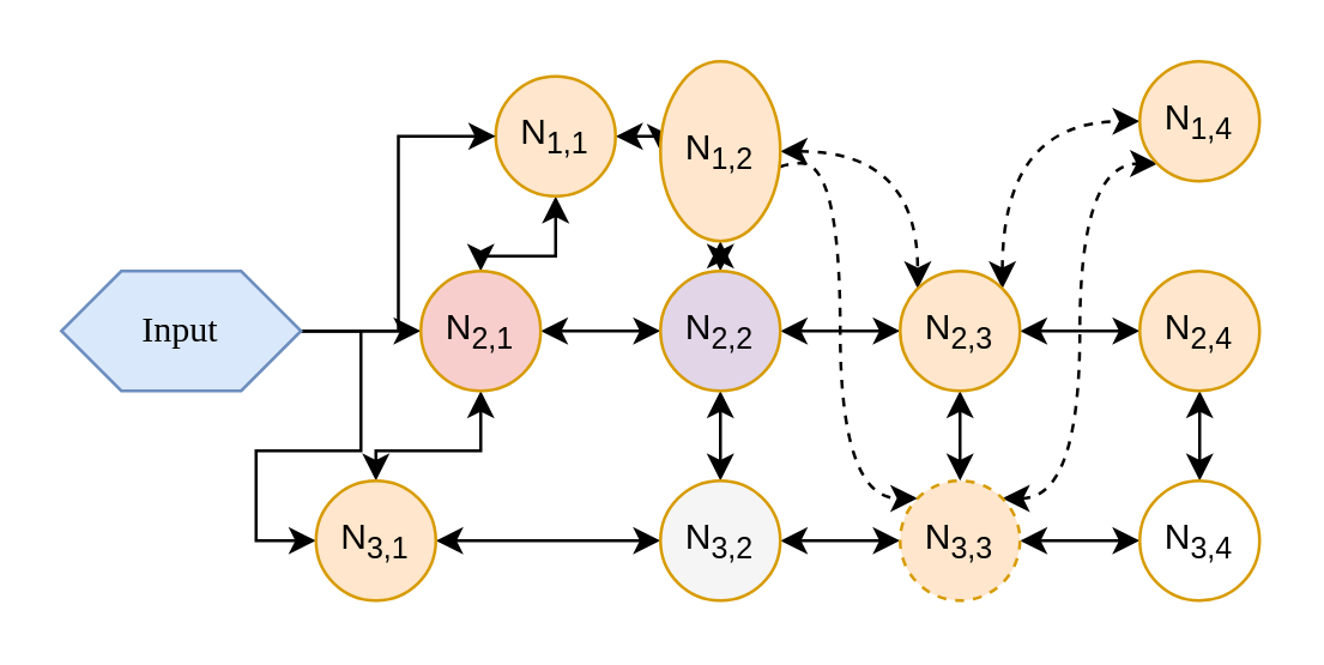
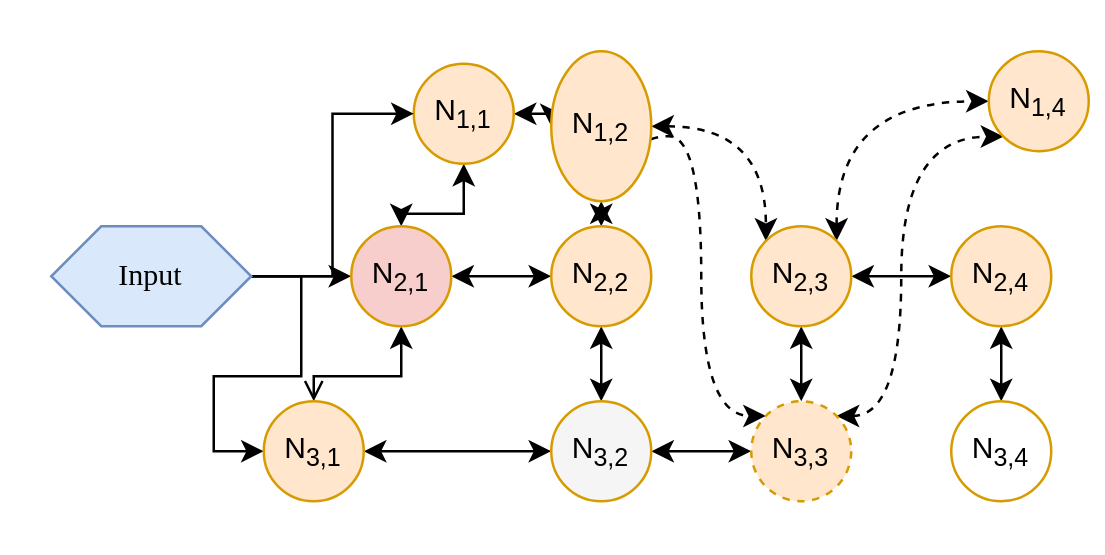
- <mxCell id="30" value="N&lt;sub&gt;1,4&lt;/sub&gt;" style="ellipse;whiteSpace=wrap;html=1;aspect=fixed;fillColor=#ffe6cc;strokeColor=#d79b00;" parent="1" vertex="1"><mxGeometry x="380" y="20" width="40" height="40" as="geometry" /></mxCell>
+ <mxCell id="30" value="N&lt;sub&gt;1,4&lt;/sub&gt;" style="ellipse;whiteSpace=wrap;html=1;aspect=fixed;fillColor=#ffe6cc;strokeColor=#d79b00;" parent="1" vertex="1"><mxGeometry x="395" y="20" width="40" height="40" as="geometry" /></mxCell>
- <mxCell id="20" value="N&lt;sub&gt;2,2&lt;/sub&gt;" style="ellipse;whiteSpace=wrap;html=1;aspect=fixed;fillColor=#e1d5e7;strokeColor=#d79b00;" parent="1" vertex="1"><mxGeometry x="220" y="90" width="40" height="40" as="geometry" /></mxCell>
+ <mxCell id="20" value="N&lt;sub&gt;2,2&lt;/sub&gt;" style="ellipse;whiteSpace=wrap;html=1;aspect=fixed;fillColor=#ffe6cc;strokeColor=#d79b00;" parent="1" vertex="1"><mxGeometry x="220" y="90" width="40" height="40" as="geometry" /></mxCell>
- <mxCell id="18" style="edgeStyle=orthogonalEdgeStyle;rounded=0;orthogonalLoop=1;jettySize=auto;html=1;exitX=1;exitY=0.5;exitDx=0;exitDy=0;entryX=0;entryY=0.5;entryDx=0;entryDy=0;startArrow=classic;startFill=1;" parent="1" source="20" target="26" edge="1"><mxGeometry relative="1" as="geometry" /></mxCell>
- <mxCell id="10" style="edgeStyle=orthogonalEdgeStyle;rounded=0;orthogonalLoop=1;jettySize=auto;html=1;exitX=0.5;exitY=1;exitDx=0;exitDy=0;entryX=0.5;entryY=0;entryDx=0;entryDy=0;startArrow=classic;startFill=1;" parent="1" source="11" target="13" edge="1"><mxGeometry relative="1" as="geometry" /></mxCell>
+ <mxCell id="10" style="edgeStyle=orthogonalEdgeStyle;rounded=0;orthogonalLoop=1;jettySize=auto;html=1;exitX=0.5;exitY=1;exitDx=0;exitDy=0;entryX=0.5;entryY=0;entryDx=0;entryDy=0;startArrow=classic;startFill=1;endArrow=open;" parent="1" source="11" target="13" edge="1"><mxGeometry relative="1" as="geometry" /></mxCell>
- <mxCell id="27" style="edgeStyle=orthogonalEdgeStyle;rounded=0;orthogonalLoop=1;jettySize=auto;html=1;exitX=1;exitY=0.5;exitDx=0;exitDy=0;startArrow=classic;startFill=1;" parent="1" source="29" target="33" edge="1"><mxGeometry relative="1" as="geometry" /></mxCell>
